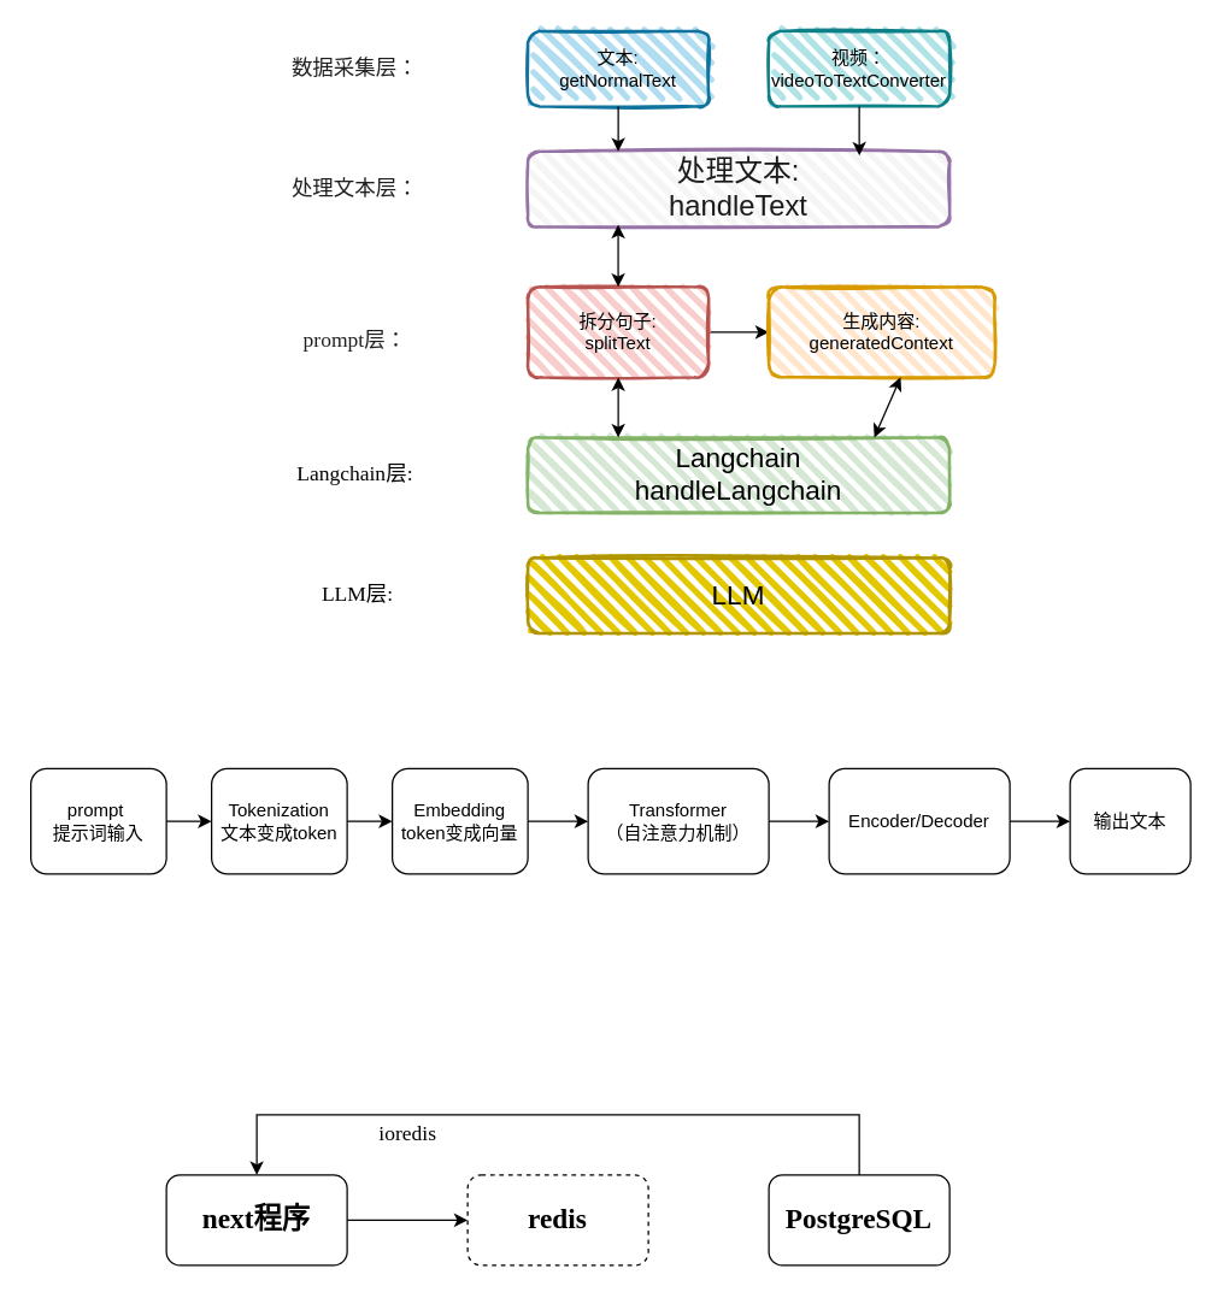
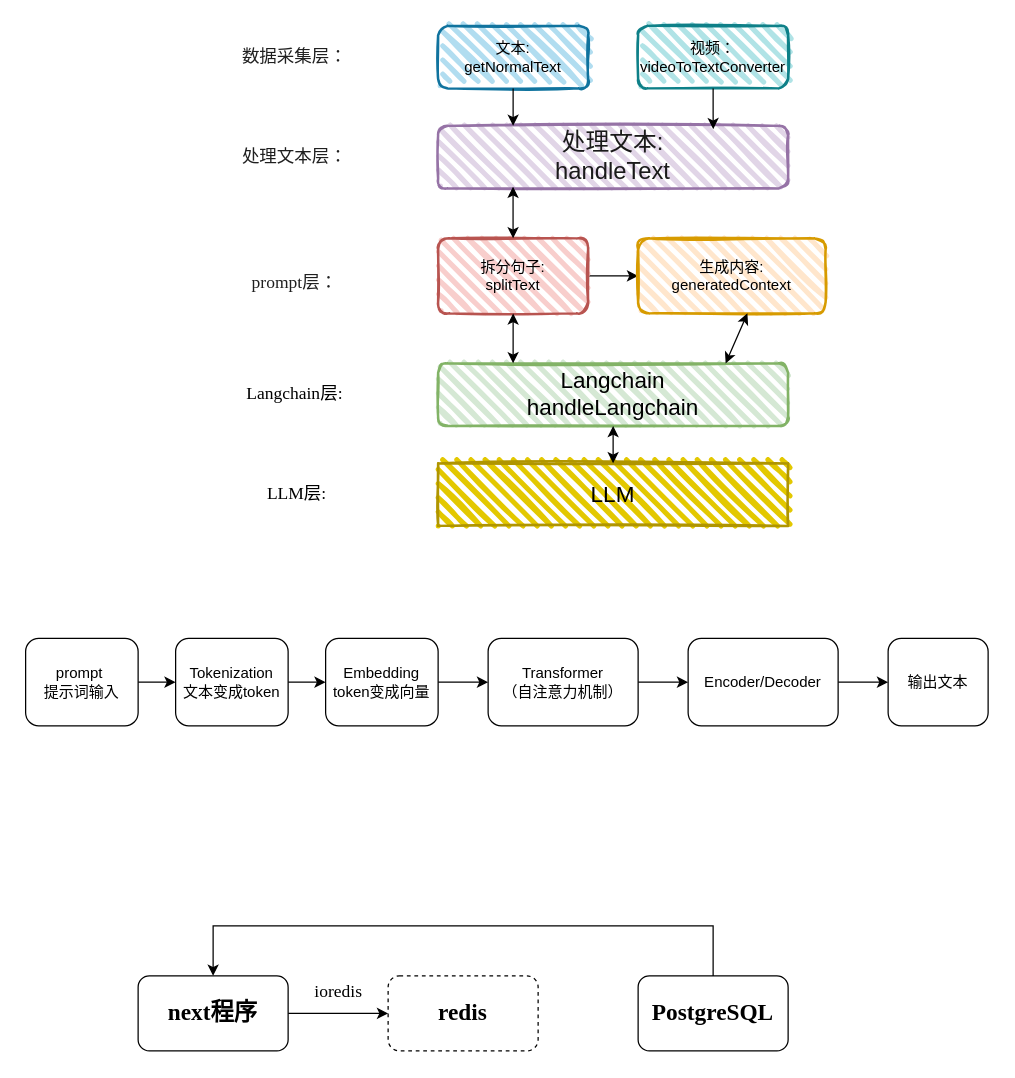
- <mxCell id="7" value="&lt;font color=&quot;#1a1a1a&quot;&gt;&lt;span style=&quot;font-size: 19px;&quot;&gt;处理文本:&lt;br&gt;handleText&lt;/span&gt;&lt;/font&gt;" style="rounded=1;whiteSpace=wrap;html=1;strokeWidth=2;fillWeight=4;hachureGap=8;hachureAngle=45;fillColor=#f5f5f5;sketch=1;strokeColor=#9673a6;" parent="1" vertex="1"><mxGeometry x="350" y="100" width="280" height="50" as="geometry" /></mxCell>
+ <mxCell id="7" value="&lt;font color=&quot;#1a1a1a&quot;&gt;&lt;span style=&quot;font-size: 19px;&quot;&gt;处理文本:&lt;br&gt;handleText&lt;/span&gt;&lt;/font&gt;" style="rounded=1;whiteSpace=wrap;html=1;strokeWidth=2;fillWeight=4;hachureGap=8;hachureAngle=45;fillColor=#e1d5e7;sketch=1;strokeColor=#9673a6;" parent="1" vertex="1"><mxGeometry x="350" y="100" width="280" height="50" as="geometry" /></mxCell>
+ <mxCell id="8" value="" style="endArrow=classic;startArrow=classic;html=1;rounded=0;entryX=0.5;entryY=1;entryDx=0;entryDy=0;exitX=0.5;exitY=0;exitDx=0;exitDy=0;" parent="1" source="2" target="3" edge="1"><mxGeometry width="50" height="50" relative="1" as="geometry"><mxPoint x="380" y="420" as="sourcePoint" /><mxPoint x="430" y="370" as="targetPoint" /></mxGeometry></mxCell>
- <mxCell id="2" value="&lt;font style=&quot;font-size: 18px;&quot;&gt;LLM&lt;/font&gt;" style="rounded=1;whiteSpace=wrap;html=1;strokeWidth=2;fillWeight=4;hachureGap=8;hachureAngle=45;fillColor=#e3c800;sketch=1;fontColor=#000000;strokeColor=#B09500;" parent="1" vertex="1"><mxGeometry x="350" y="370" width="280" height="50" as="geometry" /></mxCell>
+ <mxCell id="2" value="&lt;font style=&quot;font-size: 18px;&quot;&gt;LLM&lt;/font&gt;" style="whiteSpace=wrap;html=1;strokeWidth=2;fillWeight=4;hachureGap=8;hachureAngle=45;fillColor=#e3c800;sketch=1;fontColor=#000000;strokeColor=#B09500;rounded=0;" parent="1" vertex="1"><mxGeometry x="350" y="370" width="280" height="50" as="geometry" /></mxCell>
- <mxCell id="37" value="&lt;p class=&quot;MsoNormal&quot;&gt;&lt;span style=&quot;mso-spacerun:'yes';font-family:宋体;mso-ascii-font-family:'Times New Roman';&lt;br/&gt;mso-hansi-font-family:'Times New Roman';font-size:10.5pt;mso-font-kerning:1.0pt;&quot;&gt;&lt;font face=&quot;Times New Roman&quot;&gt;ioredis&lt;/font&gt;&lt;/span&gt;&lt;/p&gt;" style="text;html=1;align=center;verticalAlign=middle;resizable=0;points=[];autosize=1;strokeColor=none;fillColor=none;" parent="1" vertex="1"><mxGeometry x="240" y="728" width="60" height="50" as="geometry" /></mxCell>
+ <mxCell id="37" value="&lt;p class=&quot;MsoNormal&quot;&gt;&lt;span style=&quot;mso-spacerun:'yes';font-family:宋体;mso-ascii-font-family:'Times New Roman';&lt;br/&gt;mso-hansi-font-family:'Times New Roman';font-size:10.5pt;mso-font-kerning:1.0pt;&quot;&gt;&lt;font face=&quot;Times New Roman&quot;&gt;ioredis&lt;/font&gt;&lt;/span&gt;&lt;/p&gt;" style="text;html=1;align=center;verticalAlign=middle;resizable=0;points=[];autosize=1;strokeColor=none;fillColor=none;" parent="1" vertex="1"><mxGeometry x="240" y="768" width="60" height="50" as="geometry" /></mxCell>
